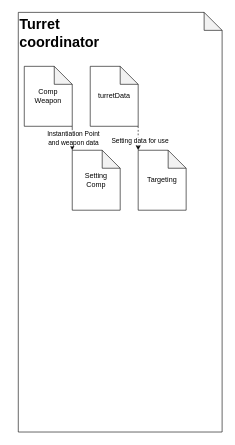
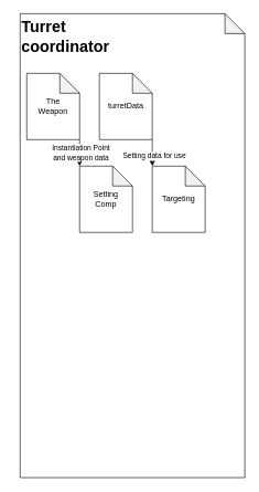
- <mxCell id="8" value="Comp&lt;div&gt;Weapon&lt;/div&gt;" style="shape=note;whiteSpace=wrap;html=1;backgroundOutline=1;darkOpacity=0.05;" vertex="1" parent="2"><mxGeometry x="20" y="90" width="80" height="100" as="geometry" /></mxCell>
+ <mxCell id="8" value="The&lt;div&gt;Weapon&lt;/div&gt;" style="shape=note;whiteSpace=wrap;html=1;backgroundOutline=1;darkOpacity=0.05;" vertex="1" parent="2"><mxGeometry x="20" y="90" width="80" height="100" as="geometry" /></mxCell>
- <mxCell id="9" style="edgeStyle=orthogonalEdgeStyle;rounded=0;orthogonalLoop=1;jettySize=auto;html=1;exitX=1;exitY=1;exitDx=0;exitDy=0;exitPerimeter=0;entryX=0;entryY=0;entryDx=0;entryDy=0;entryPerimeter=0;dashed=1;" edge="1" parent="2" source="7" target="5"><mxGeometry relative="1" as="geometry" /></mxCell>
+ <mxCell id="9" style="edgeStyle=orthogonalEdgeStyle;rounded=0;orthogonalLoop=1;jettySize=auto;html=1;exitX=1;exitY=1;exitDx=0;exitDy=0;exitPerimeter=0;entryX=0;entryY=0;entryDx=0;entryDy=0;entryPerimeter=0;" edge="1" parent="2" source="7" target="5"><mxGeometry relative="1" as="geometry" /></mxCell>
